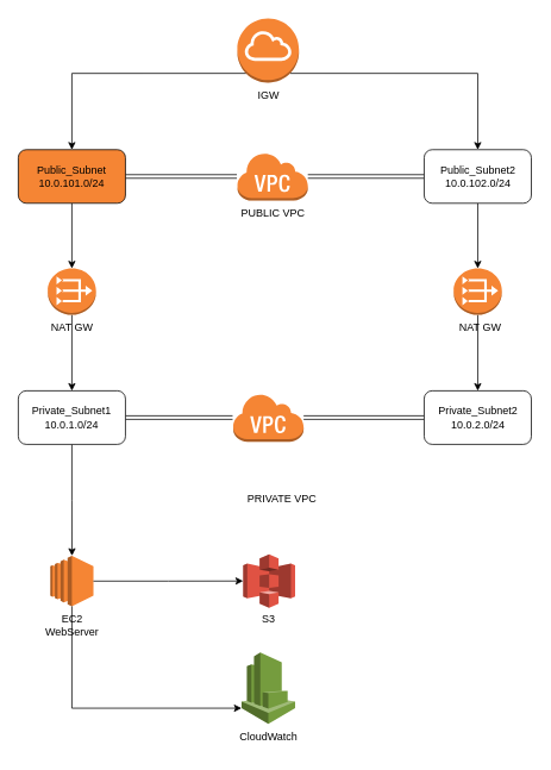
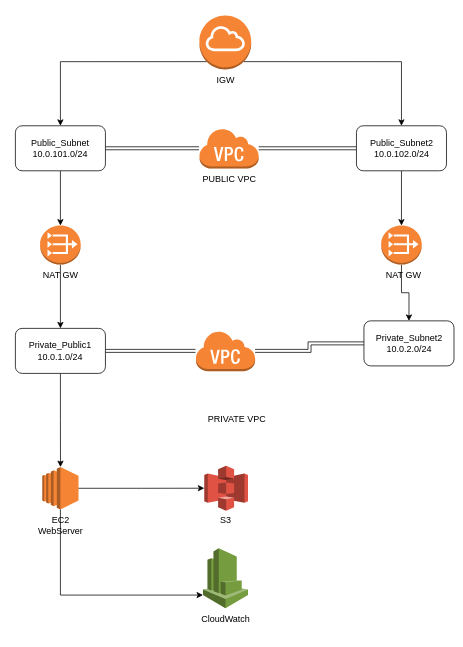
- <mxCell id="12" value="Public_Subnet&lt;br&gt;10.0.101.0/24" style="rounded=1;whiteSpace=wrap;html=1;fillColor=#f58534;" vertex="1" parent="1"><mxGeometry x="20" y="167" width="120" height="60" as="geometry" /></mxCell>
+ <mxCell id="12" value="Public_Subnet&lt;br&gt;10.0.101.0/24" style="rounded=1;whiteSpace=wrap;html=1;" vertex="1" parent="1"><mxGeometry x="20" y="167" width="120" height="60" as="geometry" /></mxCell>
- <mxCell id="20" value="Private_Subnet1&lt;br&gt;10.0.1.0/24" style="rounded=1;whiteSpace=wrap;html=1;" vertex="1" parent="1"><mxGeometry x="20" y="437" width="120" height="60" as="geometry" /></mxCell>
+ <mxCell id="20" value="Private_Public1&lt;br&gt;10.0.1.0/24" style="rounded=1;whiteSpace=wrap;html=1;" vertex="1" parent="1"><mxGeometry x="20" y="437" width="120" height="60" as="geometry" /></mxCell>
- <mxCell id="17" value="Private_Subnet2&lt;br&gt;10.0.2.0/24" style="rounded=1;whiteSpace=wrap;html=1;" vertex="1" parent="1"><mxGeometry x="474.5" y="437" width="120" height="60" as="geometry" /></mxCell>
+ <mxCell id="17" value="Private_Subnet2&lt;br&gt;10.0.2.0/24" style="rounded=1;whiteSpace=wrap;html=1;" vertex="1" parent="1"><mxGeometry x="484.5" y="427" width="120" height="60" as="geometry" /></mxCell>
